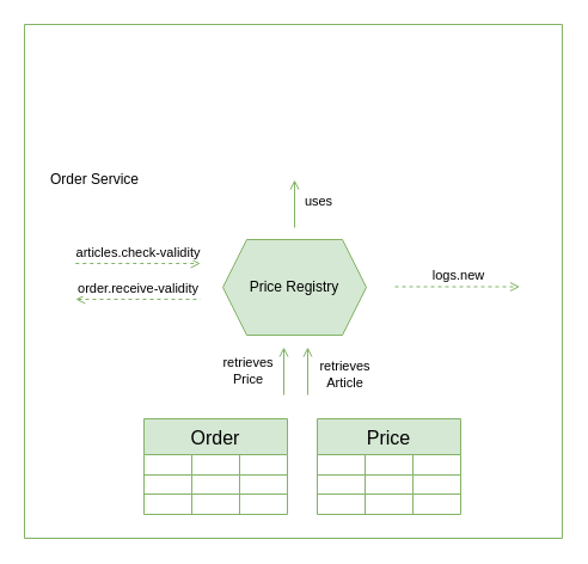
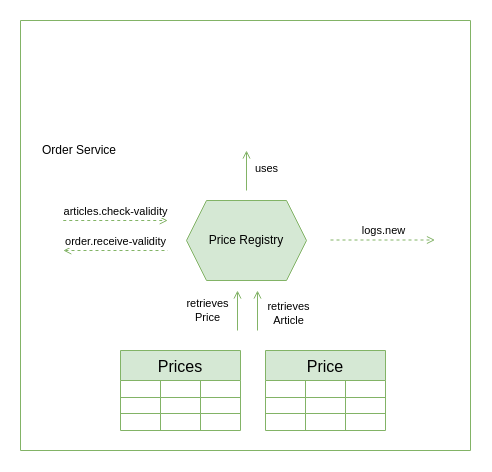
- <mxCell id="15" value="Order" style="shape=table;startSize=30;container=1;collapsible=0;childLayout=tableLayout;strokeColor=#82b366;fontSize=16;fillColor=#d5e8d4;" vertex="1" parent="2"><mxGeometry x="100" y="330" width="120" height="80" as="geometry" /></mxCell>
+ <mxCell id="15" value="Prices" style="shape=table;startSize=30;container=1;collapsible=0;childLayout=tableLayout;strokeColor=#82b366;fontSize=16;fillColor=#d5e8d4;" vertex="1" parent="2"><mxGeometry x="100" y="330" width="120" height="80" as="geometry" /></mxCell>
